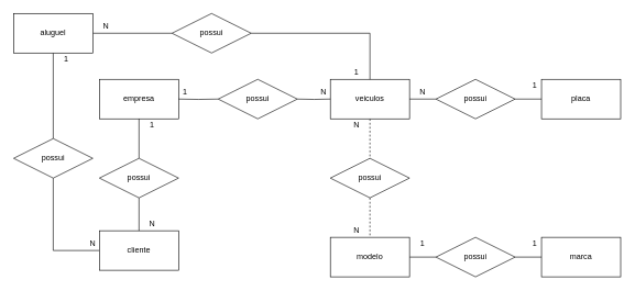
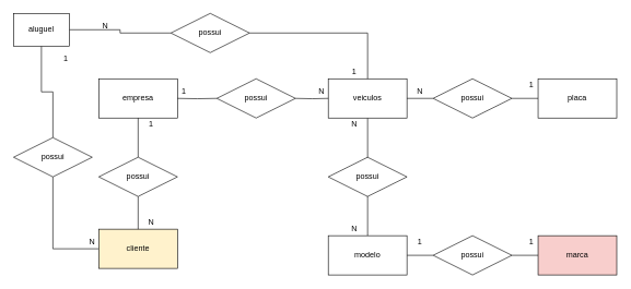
- <mxCell id="37" value="aluguel" style="rounded=0;whiteSpace=wrap;html=1;" vertex="1" parent="1"><mxGeometry y="20" width="120" height="60" as="geometry" x="20" /></mxCell>
+ <mxCell id="37" value="aluguel" style="rounded=0;whiteSpace=wrap;html=1;" vertex="1" parent="1"><mxGeometry x="20" y="20" width="85" height="50" as="geometry" /></mxCell>
- <mxCell id="3" style="edgeStyle=orthogonalEdgeStyle;rounded=0;orthogonalLoop=1;jettySize=auto;html=1;exitX=0.5;exitY=1;exitDx=0;exitDy=0;entryX=0.5;entryY=0;entryDx=0;entryDy=0;endArrow=none;endFill=0;dashed=1;" edge="1" parent="1" source="4" target="10"><mxGeometry relative="1" as="geometry" /></mxCell>
+ <mxCell id="3" style="edgeStyle=orthogonalEdgeStyle;rounded=0;orthogonalLoop=1;jettySize=auto;html=1;exitX=0.5;exitY=1;exitDx=0;exitDy=0;entryX=0.5;entryY=0;entryDx=0;entryDy=0;endArrow=none;endFill=0;" edge="1" parent="1" source="4" target="10"><mxGeometry relative="1" as="geometry" /></mxCell>
- <mxCell id="20" value="cliente" style="rounded=0;whiteSpace=wrap;html=1;" vertex="1" parent="1"><mxGeometry x="150" y="350" width="120" height="60" as="geometry" /></mxCell>
+ <mxCell id="20" value="cliente" style="rounded=0;whiteSpace=wrap;html=1;fillColor=#fff2cc;" vertex="1" parent="1"><mxGeometry x="150" y="350" width="120" height="60" as="geometry" /></mxCell>
- <mxCell id="12" value="marca" style="rounded=0;whiteSpace=wrap;html=1;" vertex="1" parent="1"><mxGeometry x="820" y="360" width="120" height="60" as="geometry" /></mxCell>
+ <mxCell id="12" value="marca" style="rounded=0;whiteSpace=wrap;html=1;fillColor=#f8cecc;" vertex="1" parent="1"><mxGeometry x="820" y="360" width="120" height="60" as="geometry" /></mxCell>
